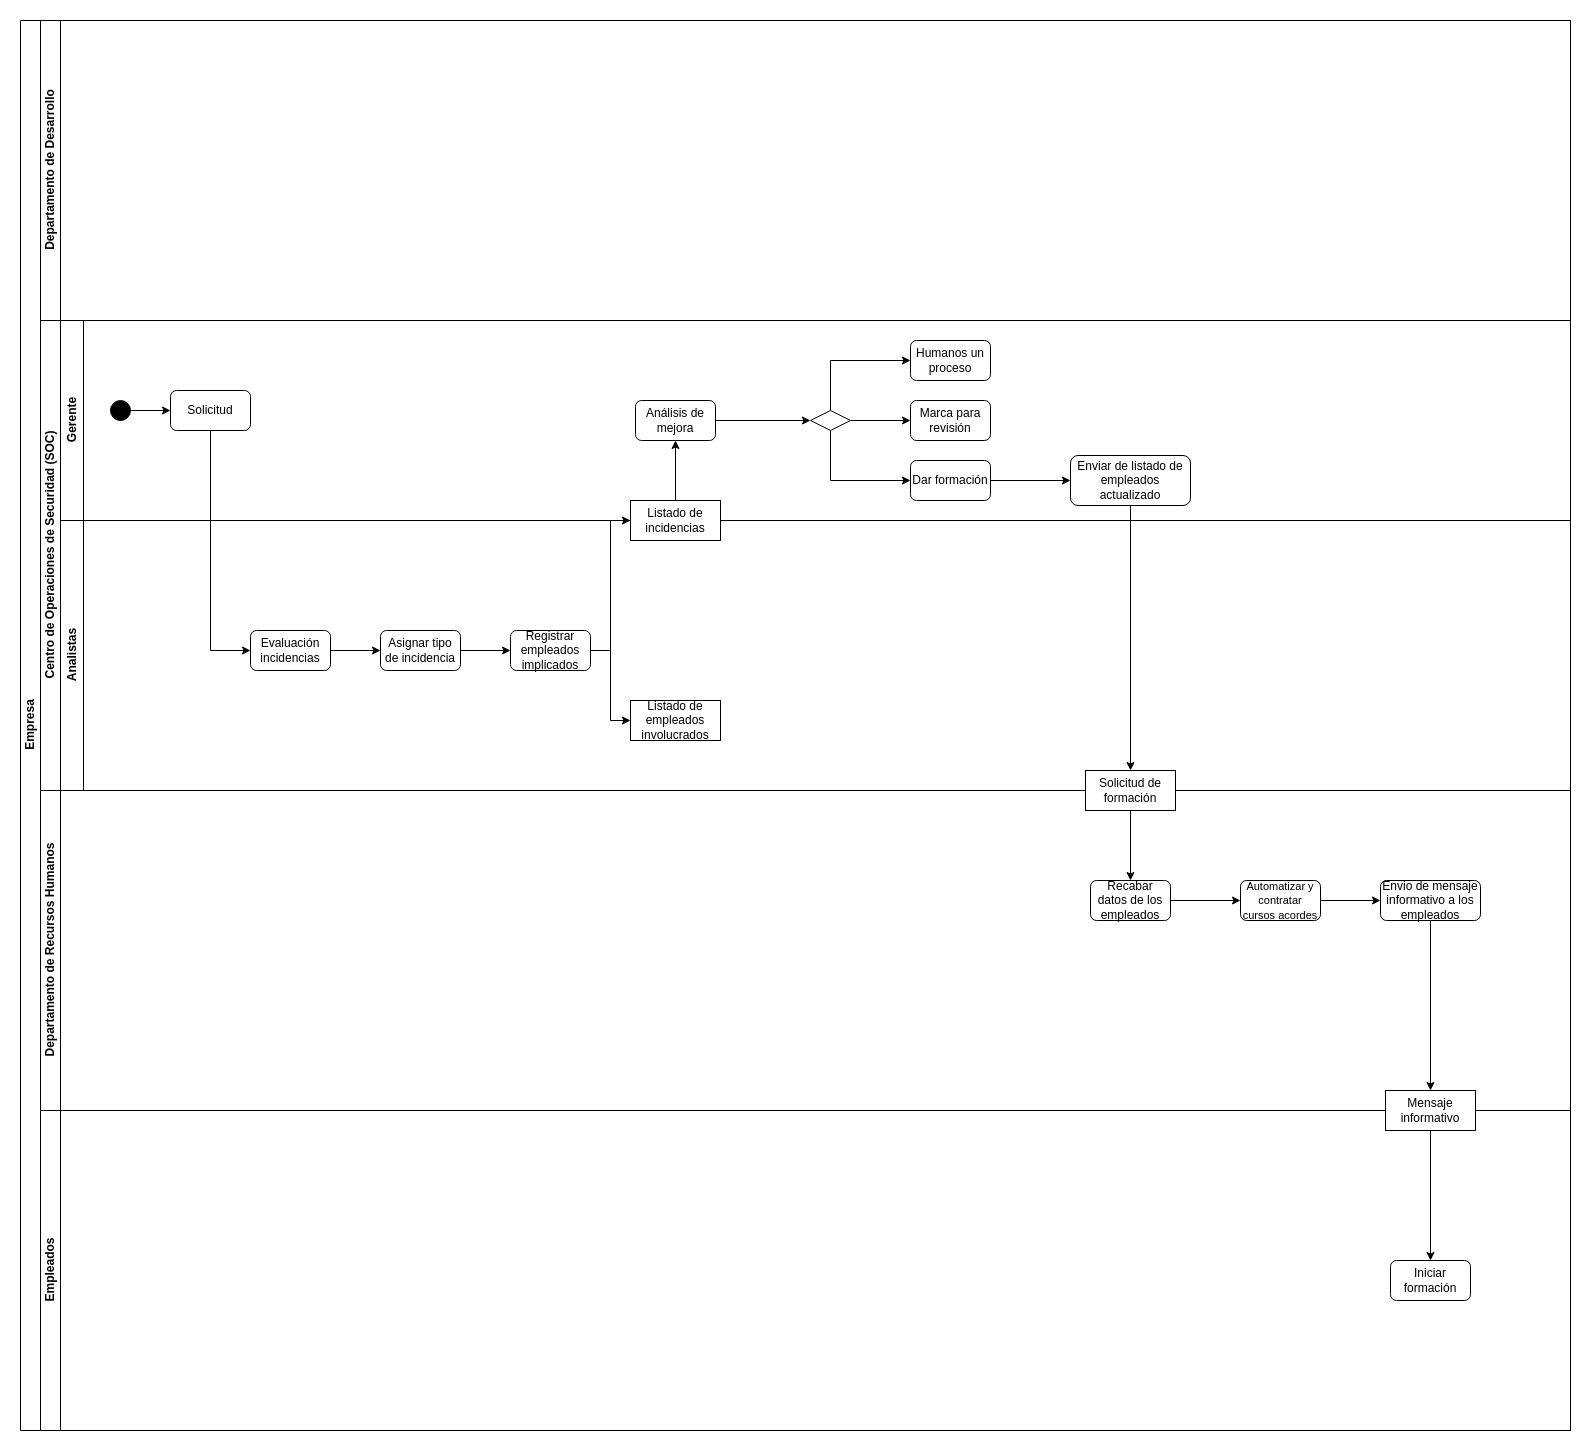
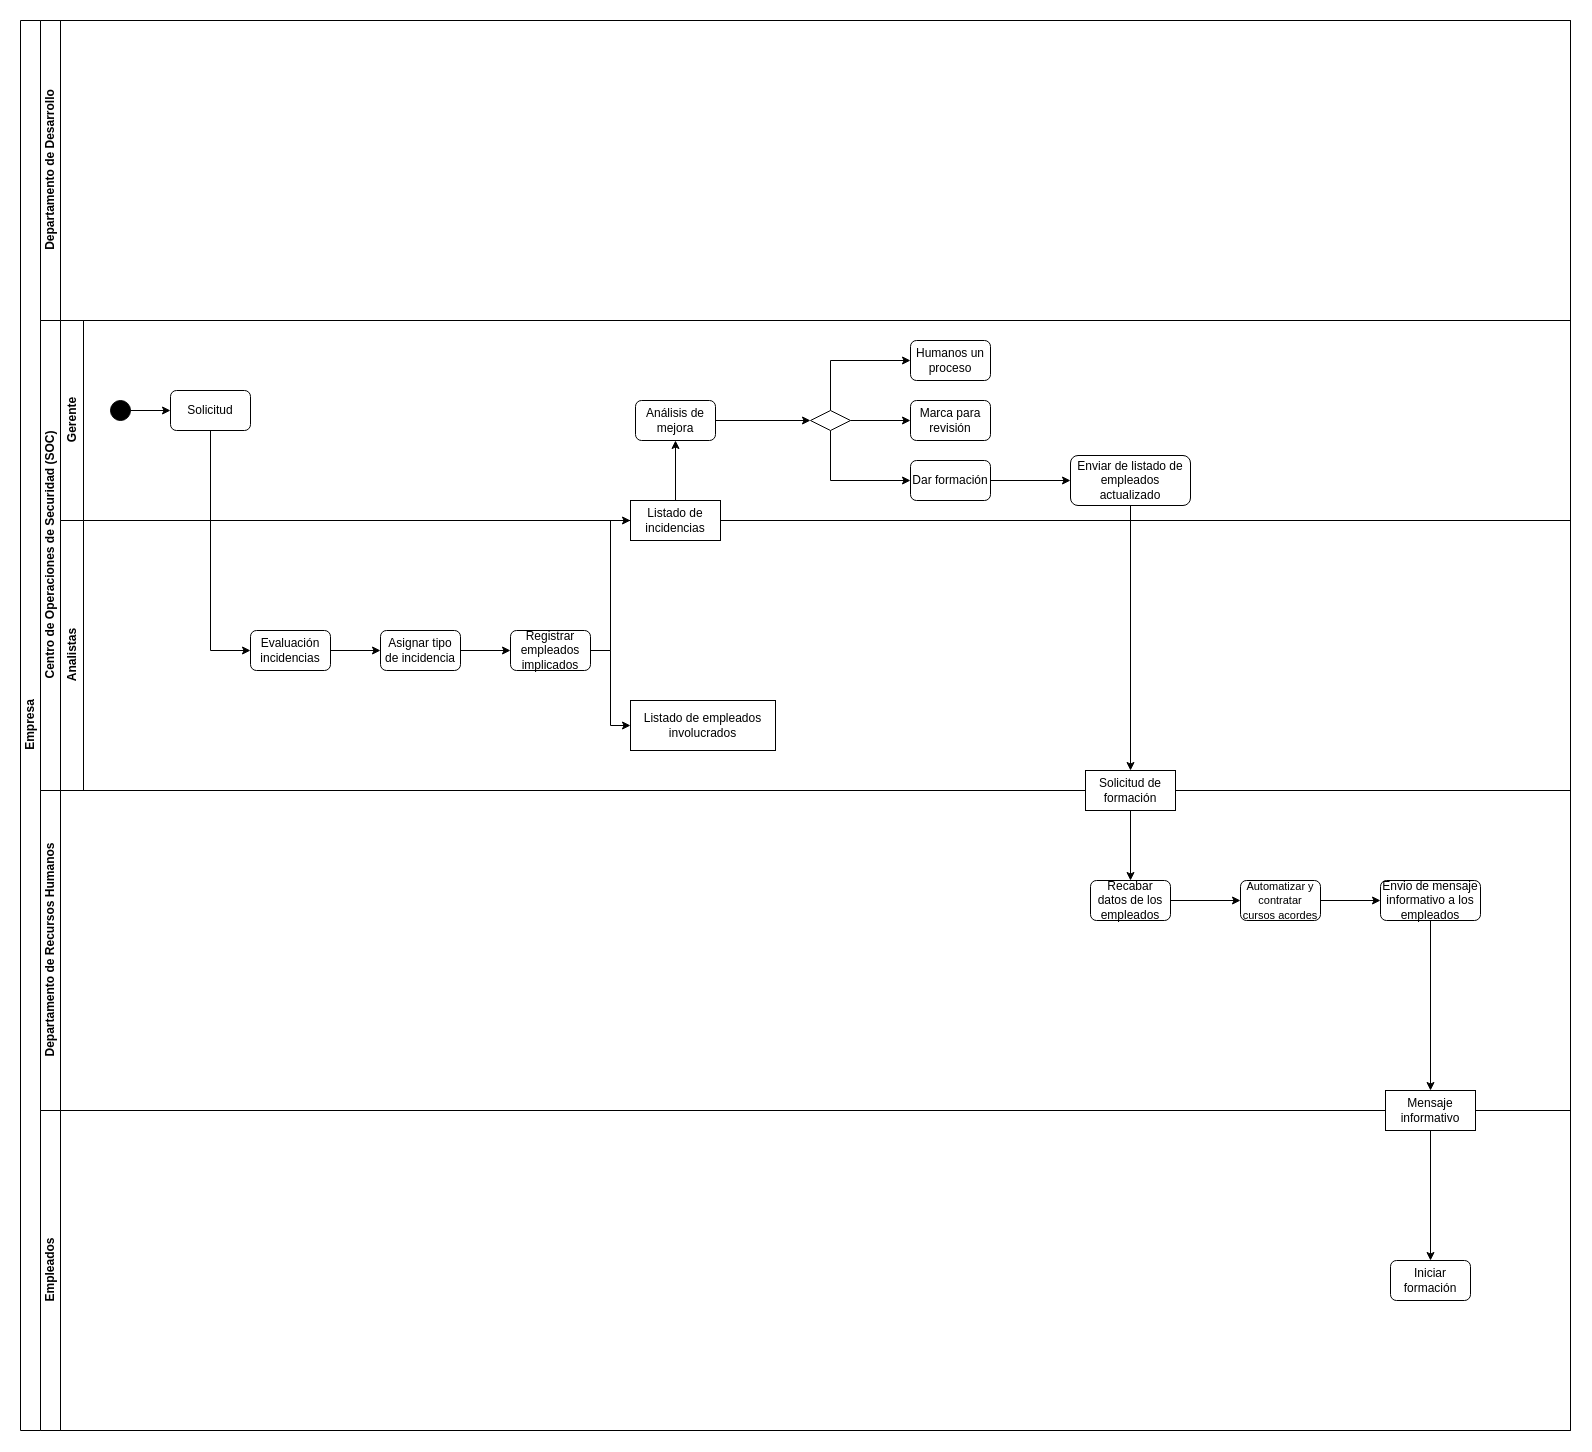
- <mxCell id="12" value="Listado de empleados involucrados" style="rounded=0;whiteSpace=wrap;html=1;" parent="5" vertex="1"><mxGeometry x="570" y="180" width="90" height="40" as="geometry" /></mxCell>
+ <mxCell id="12" value="Listado de empleados involucrados" style="rounded=0;whiteSpace=wrap;html=1;" parent="5" vertex="1"><mxGeometry x="570" y="180" width="145" height="50" as="geometry" /></mxCell>
